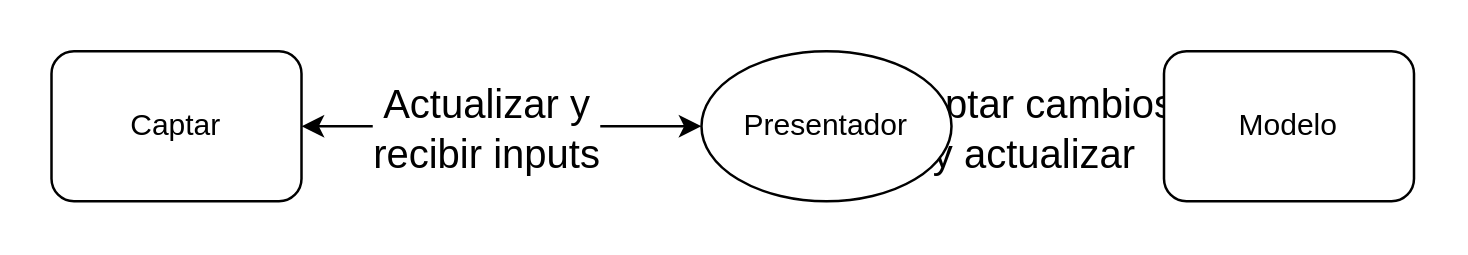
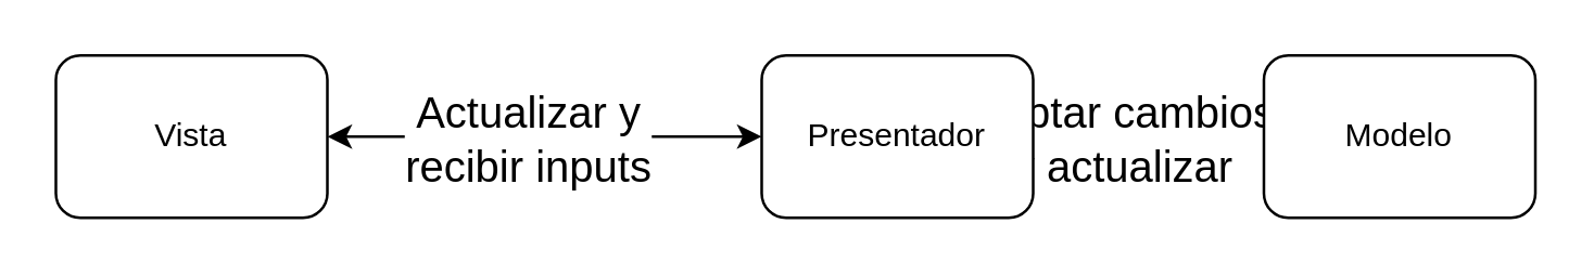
- <mxCell id="4" value="Captar" style="rounded=1;whiteSpace=wrap;html=1;" parent="1" vertex="1"><mxGeometry x="20" y="20" width="100" height="60" as="geometry" /></mxCell>
+ <mxCell id="4" value="Vista" style="rounded=1;whiteSpace=wrap;html=1;" parent="1" vertex="1"><mxGeometry x="20" y="20" width="100" height="60" as="geometry" /></mxCell>
- <mxCell id="7" value="Presentador" style="ellipse;whiteSpace=wrap;html=1;" parent="1" vertex="1"><mxGeometry x="280" y="20" width="100" height="60" as="geometry" /></mxCell>
+ <mxCell id="7" value="Presentador" style="rounded=1;whiteSpace=wrap;html=1;" parent="1" vertex="1"><mxGeometry x="280" y="20" width="100" height="60" as="geometry" /></mxCell>
